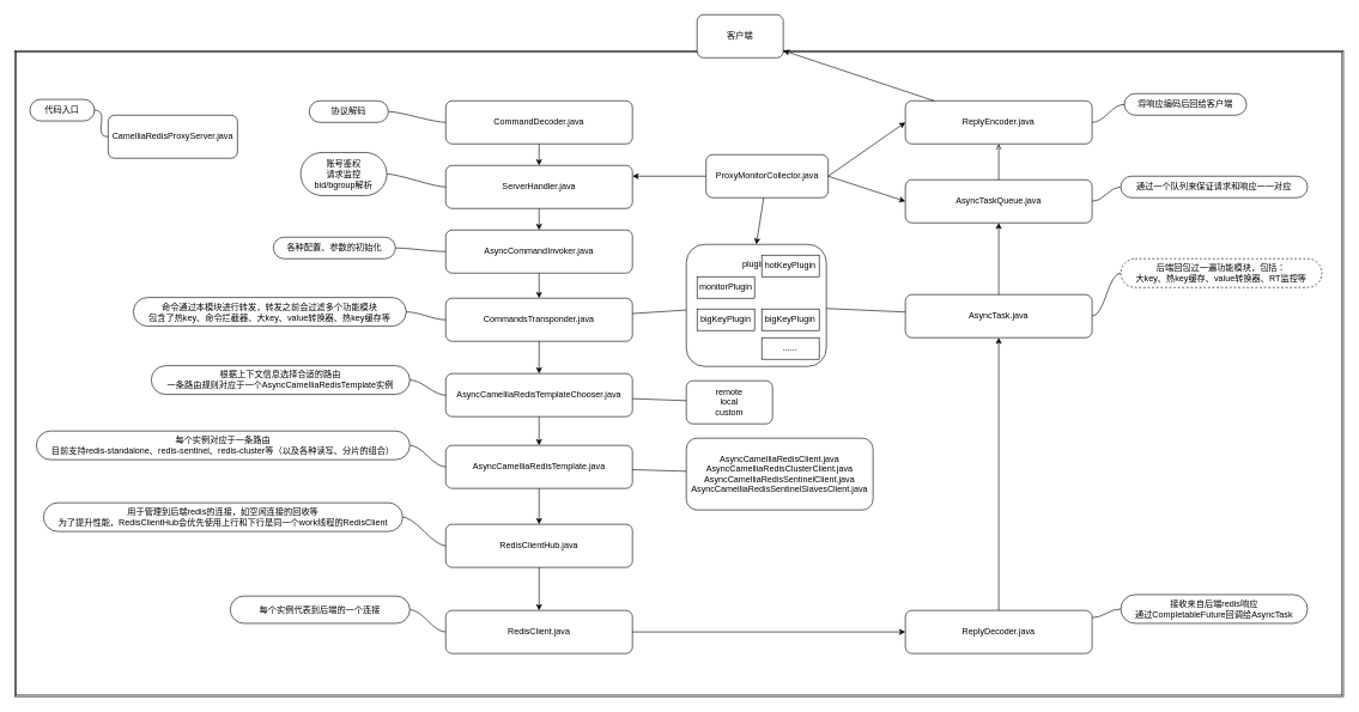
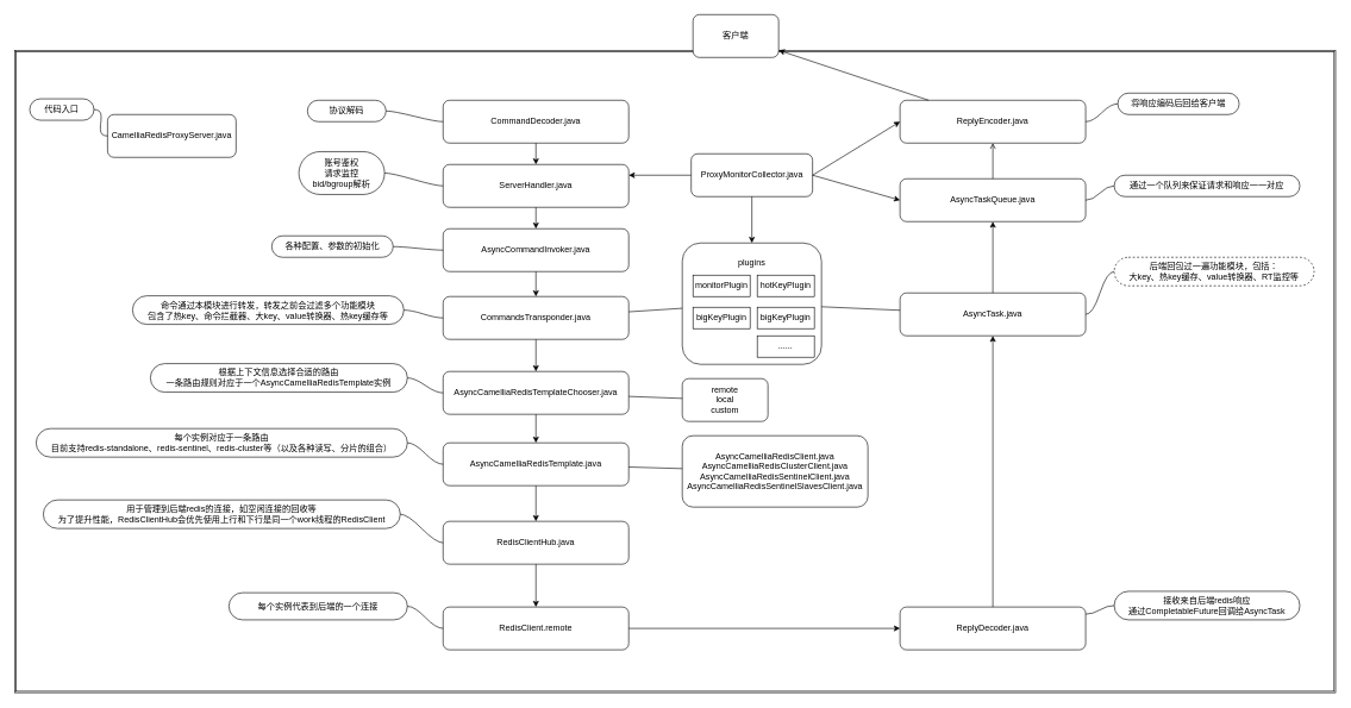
- <mxCell id="62" value="ProxyMonitorCollector.java" style="rounded=1;whiteSpace=wrap;html=1;" parent="1" vertex="1"><mxGeometry x="982.5" y="215" width="170" height="60" as="geometry" /></mxCell>
+ <mxCell id="62" value="ProxyMonitorCollector.java" style="rounded=1;whiteSpace=wrap;html=1;" parent="1" vertex="1"><mxGeometry x="967.5" y="215" width="170" height="60" as="geometry" /></mxCell>
- <mxCell id="65" value="hotKeyPlugin" style="rounded=0;whiteSpace=wrap;html=1;verticalAlign=top;" vertex="1" parent="1"><mxGeometry x="1060" y="355" width="80" height="30" as="geometry" /></mxCell>
+ <mxCell id="65" value="hotKeyPlugin" style="rounded=0;whiteSpace=wrap;html=1;verticalAlign=top;" vertex="1" parent="1"><mxGeometry x="1060" y="385" width="80" height="30" as="geometry" /></mxCell>
- <mxCell id="34" value="RedisClient.java" style="rounded=1;whiteSpace=wrap;html=1;" parent="1" vertex="1"><mxGeometry x="620" y="850" width="260" height="60" as="geometry" /></mxCell>
+ <mxCell id="34" value="RedisClient.remote" style="rounded=1;whiteSpace=wrap;html=1;" parent="1" vertex="1"><mxGeometry x="620" y="850" width="260" height="60" as="geometry" /></mxCell>
